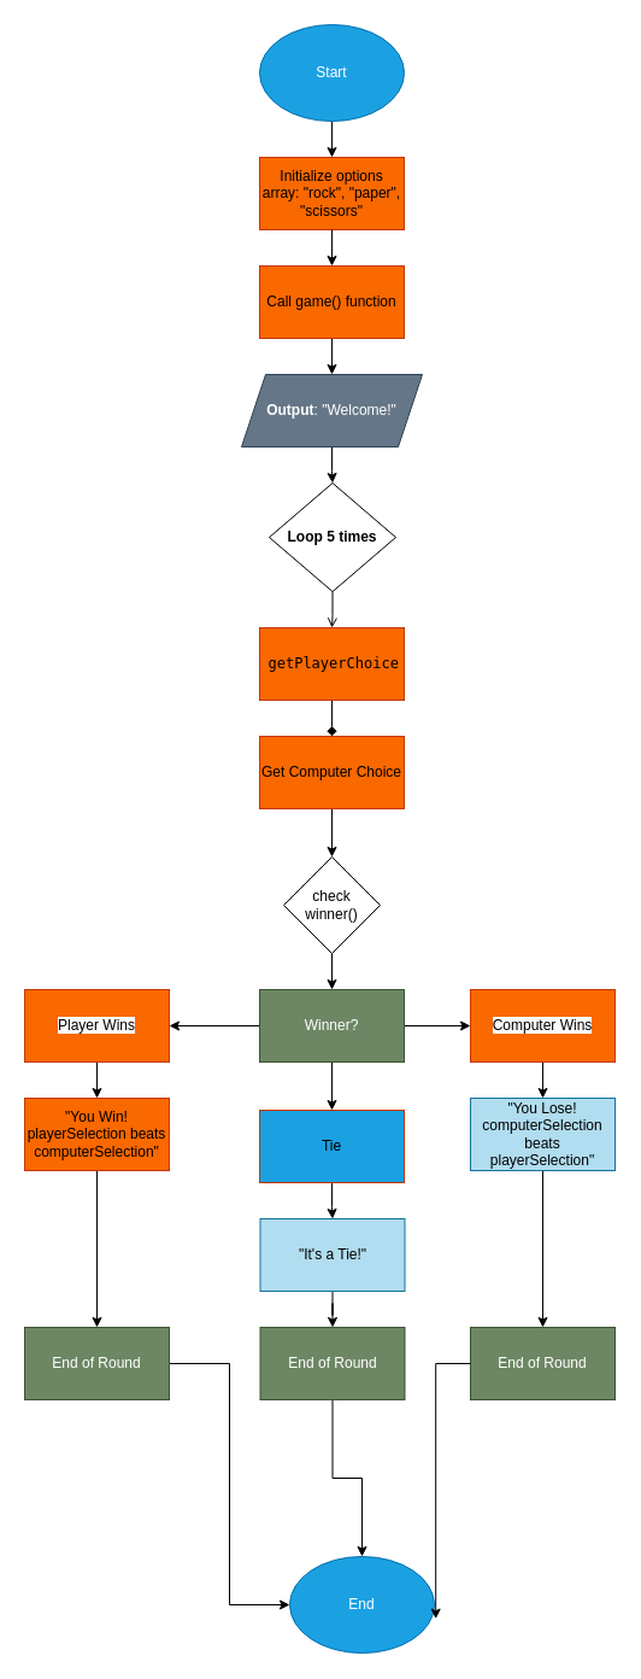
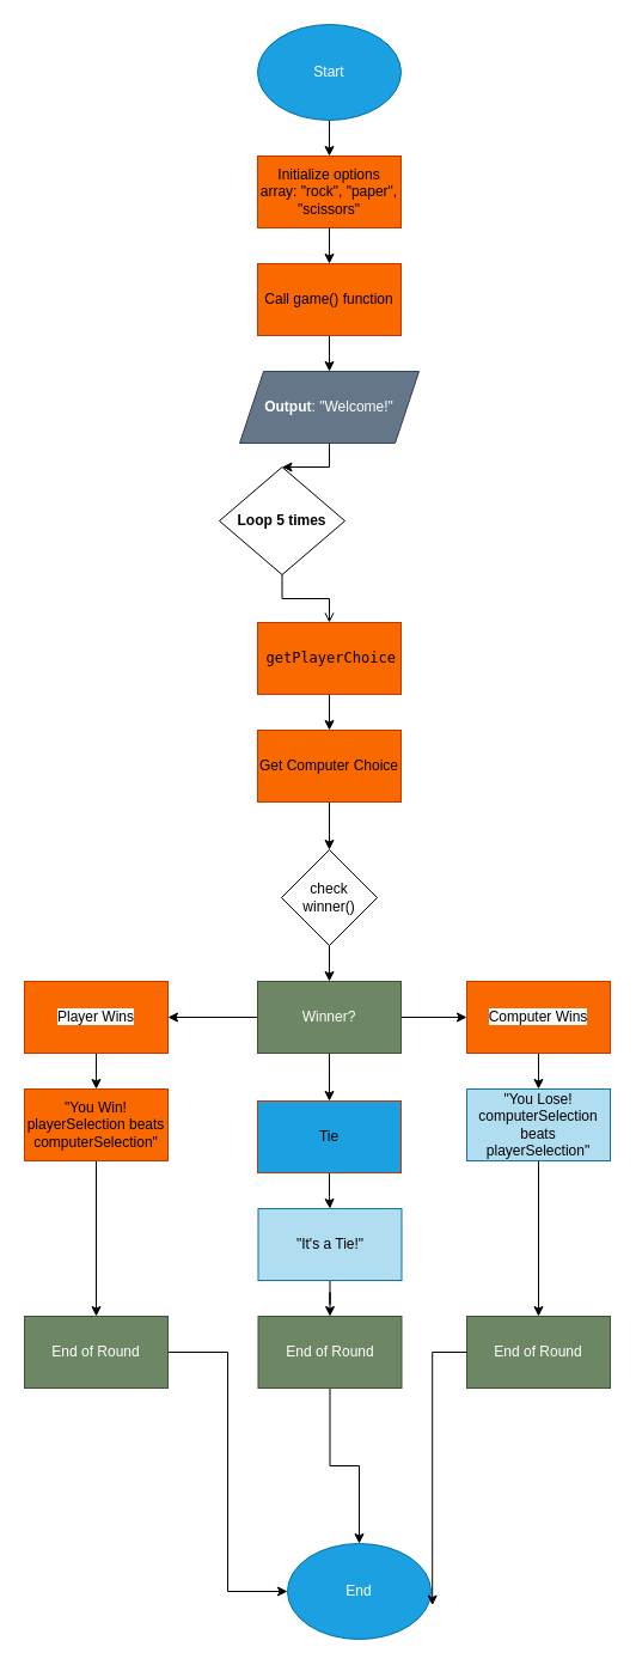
- <mxCell id="26" value="&lt;strong&gt;Loop 5 times&lt;/strong&gt;" style="rhombus;whiteSpace=wrap;html=1;" parent="1" vertex="1"><mxGeometry x="223" y="400" width="105" height="90" as="geometry" /></mxCell>
+ <mxCell id="26" value="&lt;strong&gt;Loop 5 times&lt;/strong&gt;" style="rhombus;whiteSpace=wrap;html=1;" parent="1" vertex="1"><mxGeometry x="183" y="390" width="105" height="90" as="geometry" /></mxCell>
- <mxCell id="6" value="" style="edgeStyle=orthogonalEdgeStyle;rounded=0;orthogonalLoop=1;jettySize=auto;html=1;endArrow=diamond;" parent="1" source="7" target="9" edge="1"><mxGeometry relative="1" as="geometry" /></mxCell>
+ <mxCell id="6" value="" style="edgeStyle=orthogonalEdgeStyle;rounded=0;orthogonalLoop=1;jettySize=auto;html=1;" parent="1" source="7" target="9" edge="1"><mxGeometry relative="1" as="geometry" /></mxCell>
